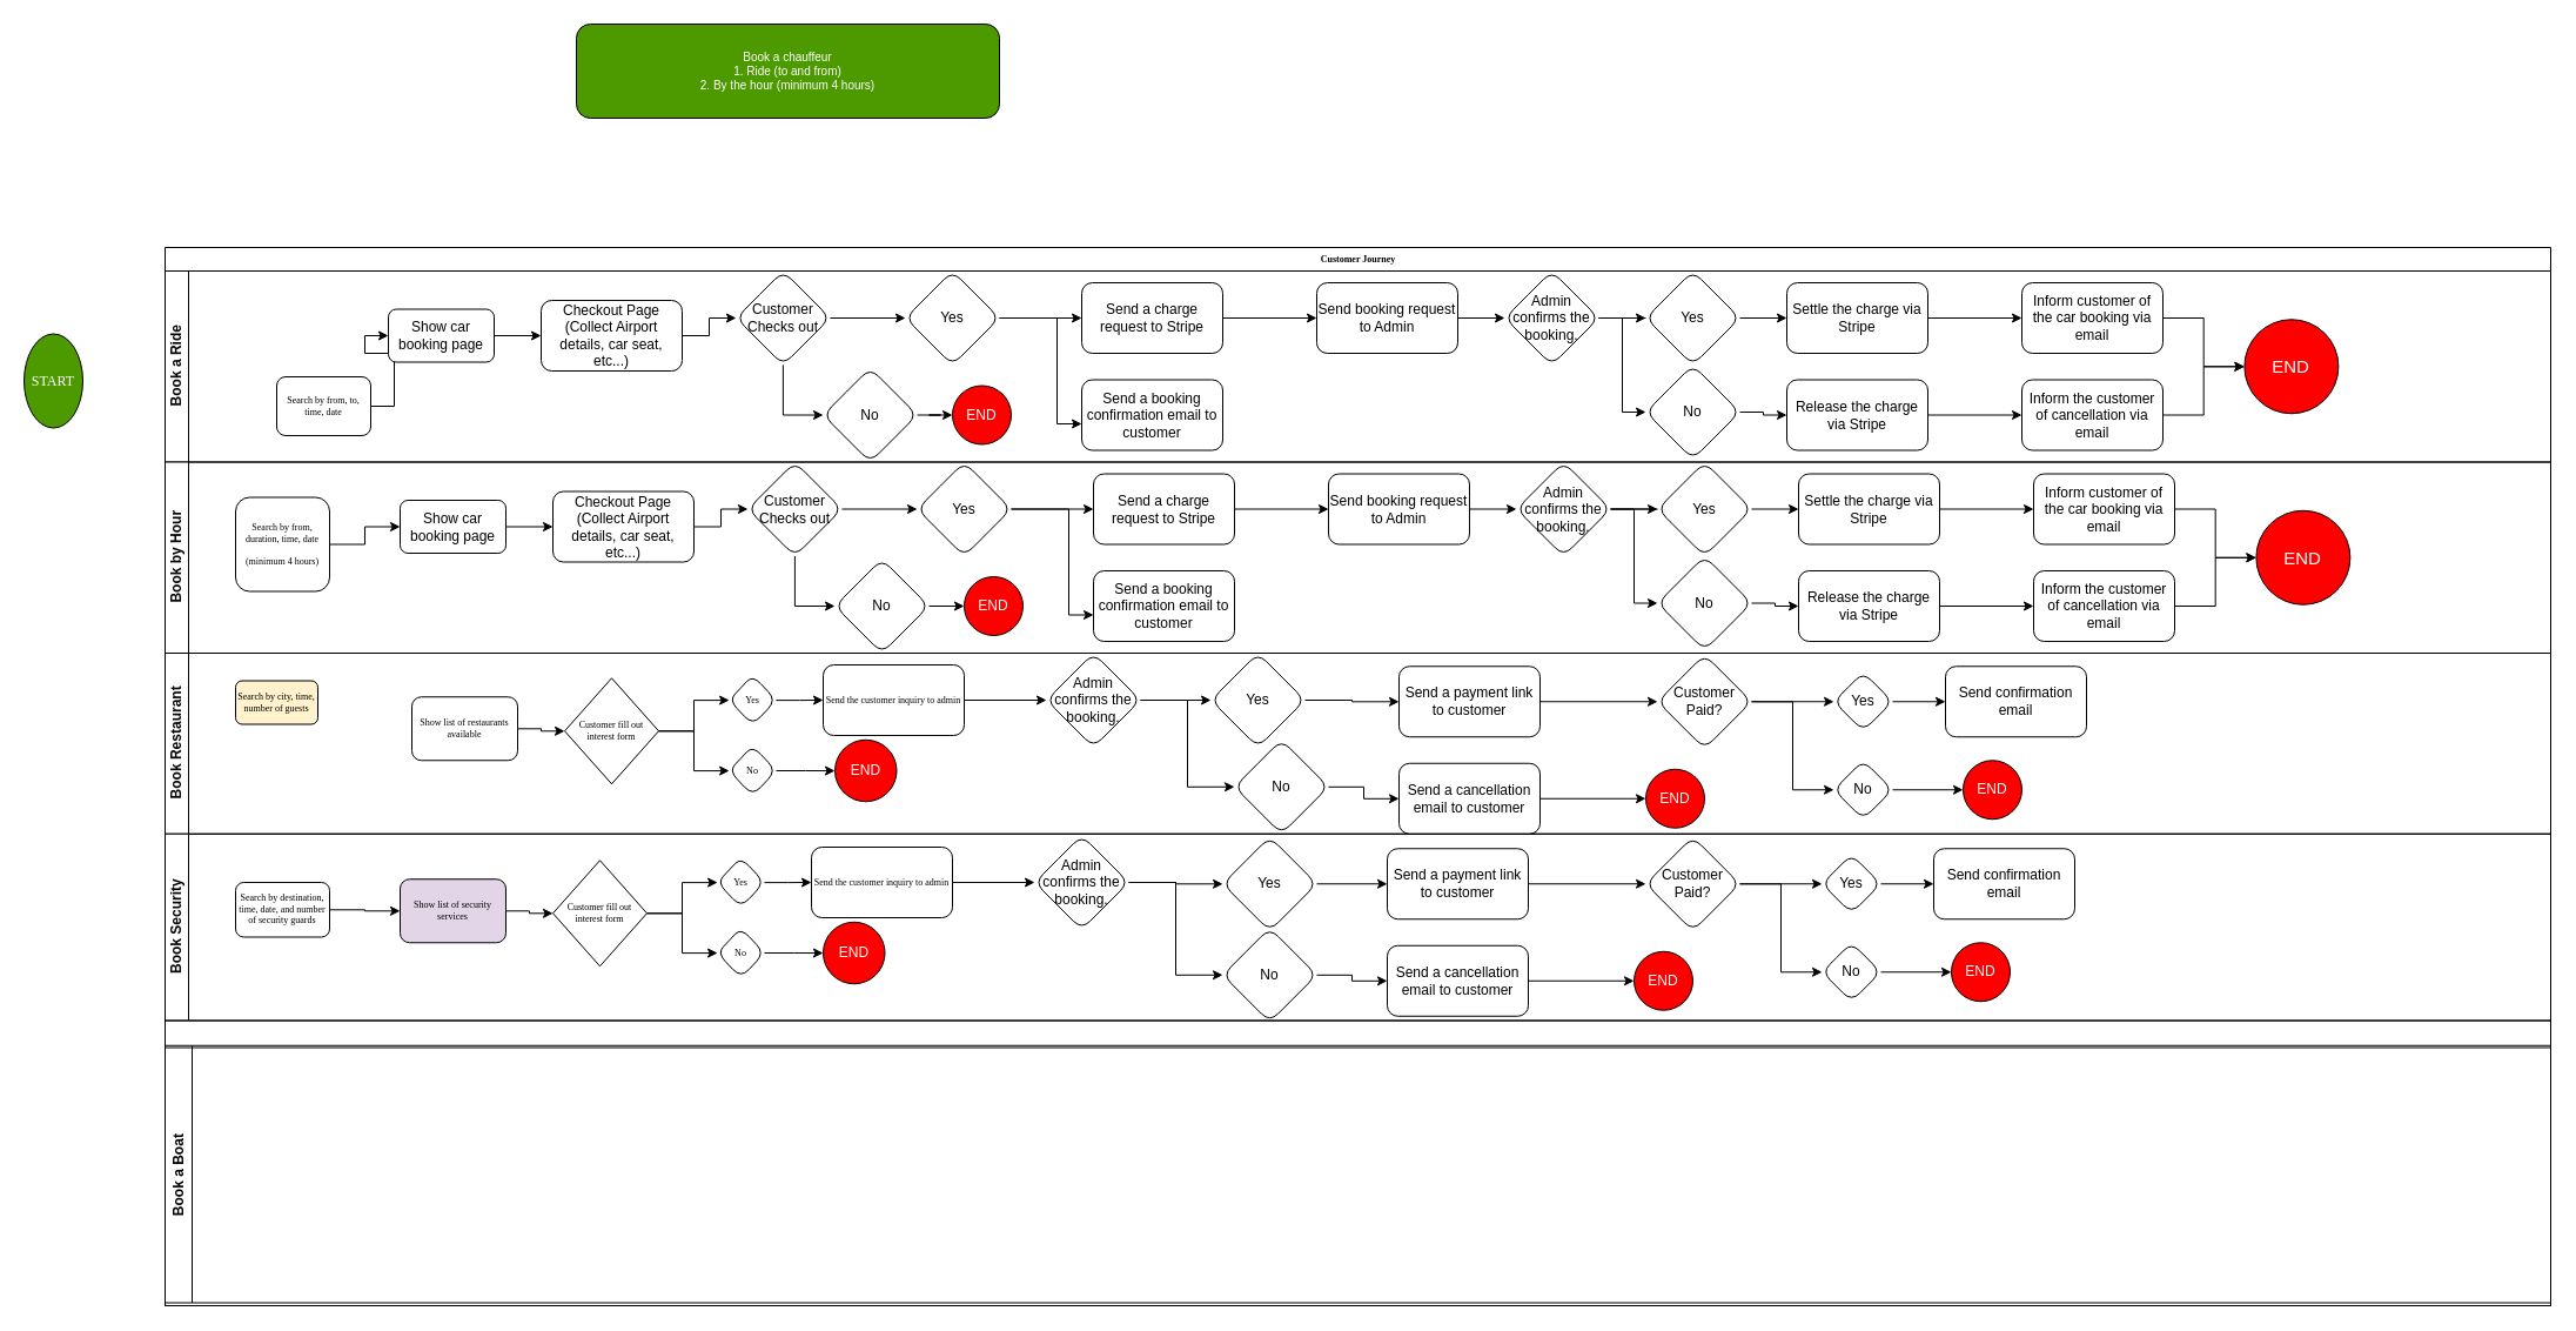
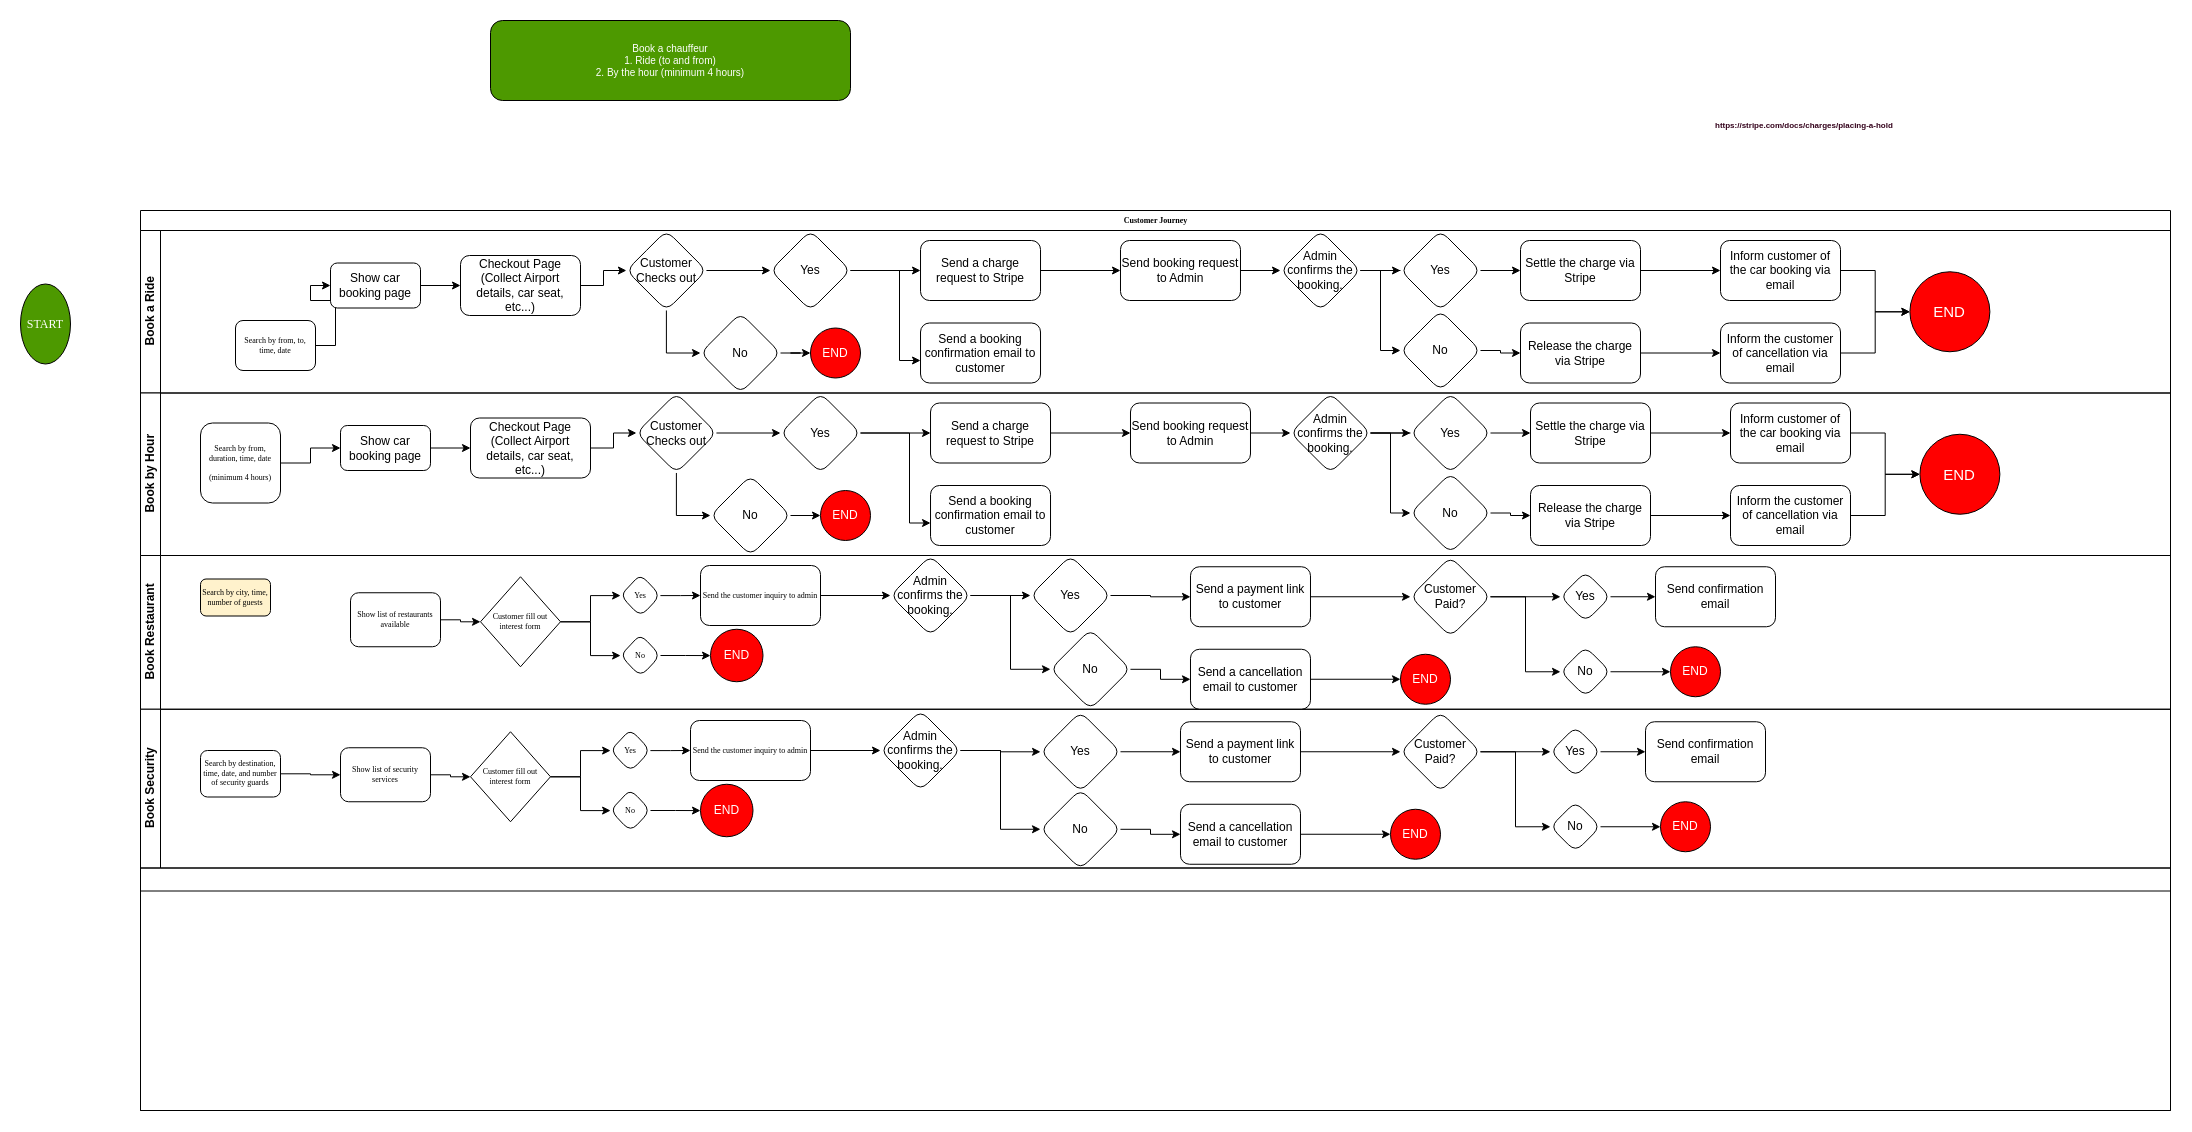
+ <mxCell id="157" value="&lt;h1&gt;&lt;font style=&quot;font-size: 8px;&quot; color=&quot;#33001a&quot;&gt;https://stripe.com/docs/charges/placing-a-hold&lt;/font&gt;&lt;br&gt;&lt;/h1&gt;" style="text;html=1;strokeColor=none;fillColor=none;spacing=5;spacingTop=-20;whiteSpace=wrap;overflow=hidden;rounded=0;fontColor=#FFFFFF;" vertex="1" parent="1"><mxGeometry x="1710" y="100" width="190" height="60" as="geometry" /></mxCell>
- <mxCell id="153" value="Show list of security services" style="rounded=1;whiteSpace=wrap;html=1;shadow=0;labelBackgroundColor=none;strokeWidth=1;fontFamily=Verdana;fontSize=8;align=center;fillColor=#e1d5e7;" vertex="1" parent="118"><mxGeometry x="200" y="38.5" width="90" height="54" as="geometry" /></mxCell>
+ <mxCell id="153" value="Show list of security services" style="rounded=1;whiteSpace=wrap;html=1;shadow=0;labelBackgroundColor=none;strokeWidth=1;fontFamily=Verdana;fontSize=8;align=center;" vertex="1" parent="118"><mxGeometry x="200" y="38.5" width="90" height="54" as="geometry" /></mxCell>
- <mxCell id="155" value="Book a Boat" style="swimlane;horizontal=0;fontSize=12;fontColor=#000000;fillColor=none;" vertex="1" parent="154"><mxGeometry y="21.25" width="2030" height="218.75" as="geometry" /></mxCell>
